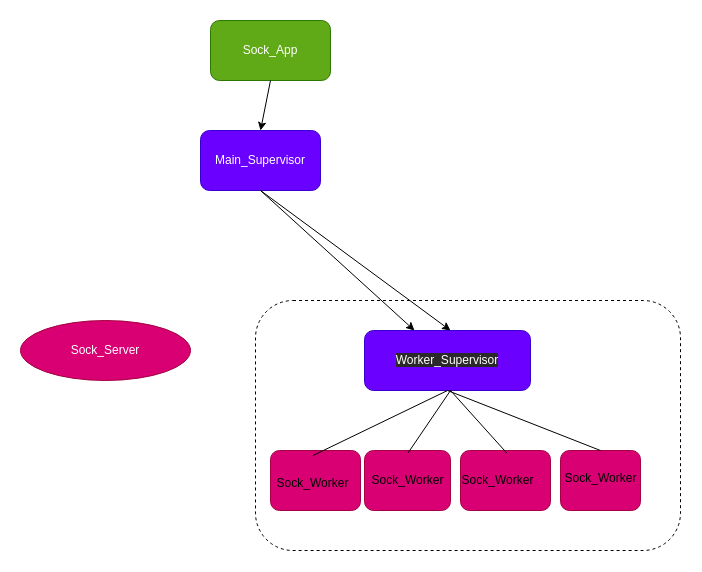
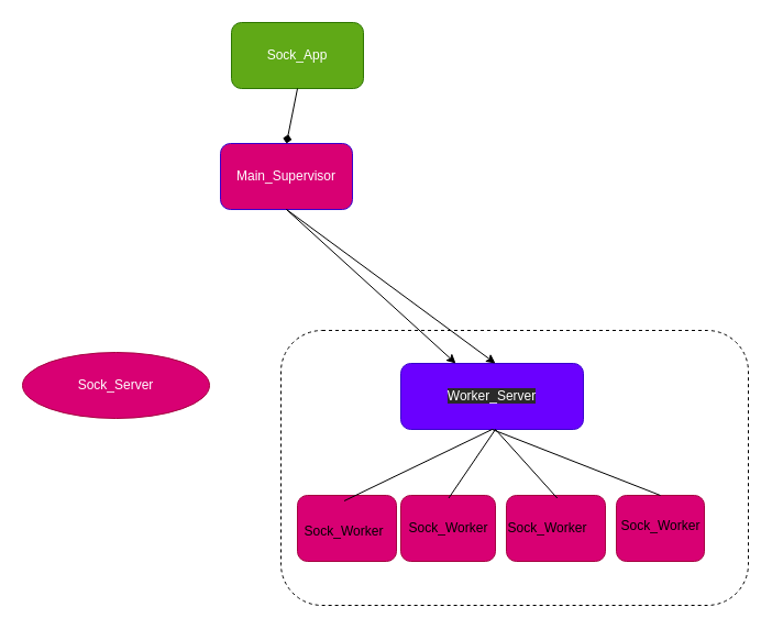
- <mxCell id="12" value="" style="endArrow=classic;html=1;exitX=0.5;exitY=1;exitDx=0;exitDy=0;entryX=0.5;entryY=0;entryDx=0;entryDy=0;" parent="1" source="3" target="4" edge="1"><mxGeometry width="50" height="50" relative="1" as="geometry"><mxPoint x="270" y="200" as="sourcePoint" /><mxPoint x="110" y="310" as="targetPoint" /></mxGeometry></mxCell>
+ <mxCell id="12" value="" style="endArrow=diamond;html=1;exitX=0.5;exitY=1;exitDx=0;exitDy=0;entryX=0.5;entryY=0;entryDx=0;entryDy=0;" parent="1" source="3" target="4" edge="1"><mxGeometry width="50" height="50" relative="1" as="geometry"><mxPoint x="270" y="200" as="sourcePoint" /><mxPoint x="110" y="310" as="targetPoint" /></mxGeometry></mxCell>
- <mxCell id="4" value="Main_Supervisor" style="rounded=1;whiteSpace=wrap;html=1;fillColor=#6a00ff;strokeColor=#3700CC;fontColor=#ffffff;" parent="1" vertex="1"><mxGeometry x="200" y="130" width="120" height="60" as="geometry" /></mxCell>
+ <mxCell id="4" value="Main_Supervisor" style="rounded=1;whiteSpace=wrap;html=1;fillColor=#d80073;strokeColor=#3700CC;fontColor=#ffffff;" parent="1" vertex="1"><mxGeometry x="200" y="130" width="120" height="60" as="geometry" /></mxCell>
- <mxCell id="6" value="&#10;&#10;&lt;span style=&quot;color: rgb(255, 255, 255); font-family: helvetica; font-size: 12px; font-style: normal; font-weight: 400; letter-spacing: normal; text-align: center; text-indent: 0px; text-transform: none; word-spacing: 0px; background-color: rgb(42, 42, 42); display: inline; float: none;&quot;&gt;Worker_Supervisor&lt;/span&gt;&#10;&#10;" style="rounded=1;whiteSpace=wrap;html=1;fillColor=#6a00ff;strokeColor=#3700CC;fontColor=#ffffff;" parent="1" vertex="1"><mxGeometry x="364" y="330" width="166" height="60" as="geometry" /></mxCell>
+ <mxCell id="6" value="&#10;&#10;&lt;span style=&quot;color: rgb(255, 255, 255); font-family: helvetica; font-size: 12px; font-style: normal; font-weight: 400; letter-spacing: normal; text-align: center; text-indent: 0px; text-transform: none; word-spacing: 0px; background-color: rgb(42, 42, 42); display: inline; float: none;&quot;&gt;Worker_Server&lt;/span&gt;&#10;&#10;" style="rounded=1;whiteSpace=wrap;html=1;fillColor=#6a00ff;strokeColor=#3700CC;fontColor=#ffffff;" parent="1" vertex="1"><mxGeometry x="364" y="330" width="166" height="60" as="geometry" /></mxCell>
